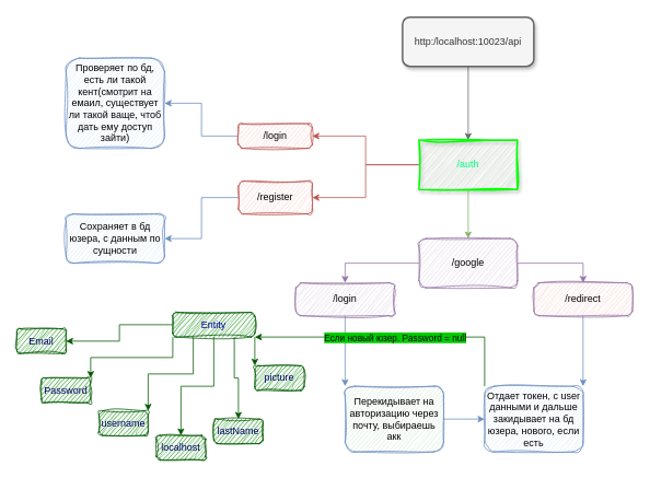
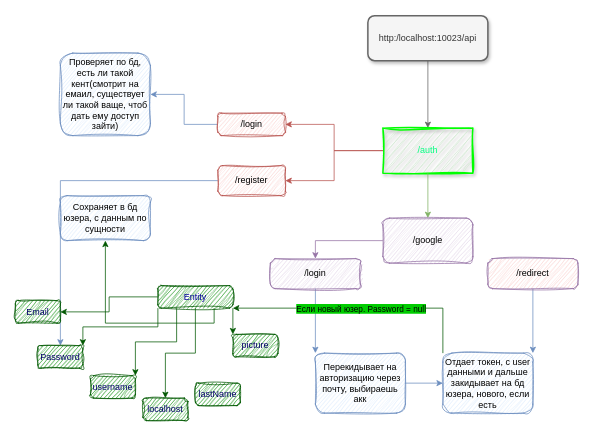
- <mxCell id="23" style="edgeStyle=orthogonalEdgeStyle;rounded=0;orthogonalLoop=1;jettySize=auto;html=1;fillColor=#dae8fc;strokeColor=#6c8ebf;" edge="1" parent="1" source="24" target="25"><mxGeometry relative="1" as="geometry" /></mxCell>
+ <mxCell id="23" style="edgeStyle=orthogonalEdgeStyle;rounded=0;orthogonalLoop=1;jettySize=auto;html=1;fillColor=#dae8fc;strokeColor=#6c8ebf;" edge="1" parent="1" source="24" target="37"><mxGeometry relative="1" as="geometry" /></mxCell>
- <mxCell id="9" style="edgeStyle=orthogonalEdgeStyle;rounded=0;orthogonalLoop=1;jettySize=auto;html=1;entryX=0.5;entryY=0;entryDx=0;entryDy=0;fillColor=#e1d5e7;strokeColor=#9673a6;" edge="1" parent="1" source="10" target="14"><mxGeometry relative="1" as="geometry" /></mxCell>
- <mxCell id="27" style="edgeStyle=orthogonalEdgeStyle;rounded=0;orthogonalLoop=1;jettySize=auto;html=1;exitX=0.75;exitY=1;exitDx=0;exitDy=0;entryX=0.5;entryY=0;entryDx=0;entryDy=0;fillColor=#008a00;strokeColor=#005700;" edge="1" parent="1" source="33" target="36"><mxGeometry relative="1" as="geometry" /></mxCell>
+ <mxCell id="27" style="edgeStyle=orthogonalEdgeStyle;rounded=0;orthogonalLoop=1;jettySize=auto;html=1;exitX=0.75;exitY=1;exitDx=0;exitDy=0;fillColor=#008a00;strokeColor=#005700;" edge="1" parent="1" source="33" target="25"><mxGeometry relative="1" as="geometry" /></mxCell>
- <mxCell id="16" value="Перекидывает на авторизацию через почту, выбираешь акк" style="rounded=1;whiteSpace=wrap;html=1;sketch=1;curveFitting=1;jiggle=2;fillColor=#d5e8d4;strokeColor=#6c8ebf;" vertex="1" parent="1"><mxGeometry x="420" y="470" width="120" height="80" as="geometry" /></mxCell>
+ <mxCell id="16" value="Перекидывает на авторизацию через почту, выбираешь акк" style="rounded=1;whiteSpace=wrap;html=1;sketch=1;curveFitting=1;jiggle=2;fillColor=#dae8fc;strokeColor=#6c8ebf;" vertex="1" parent="1"><mxGeometry x="420" y="470" width="120" height="80" as="geometry" /></mxCell>
